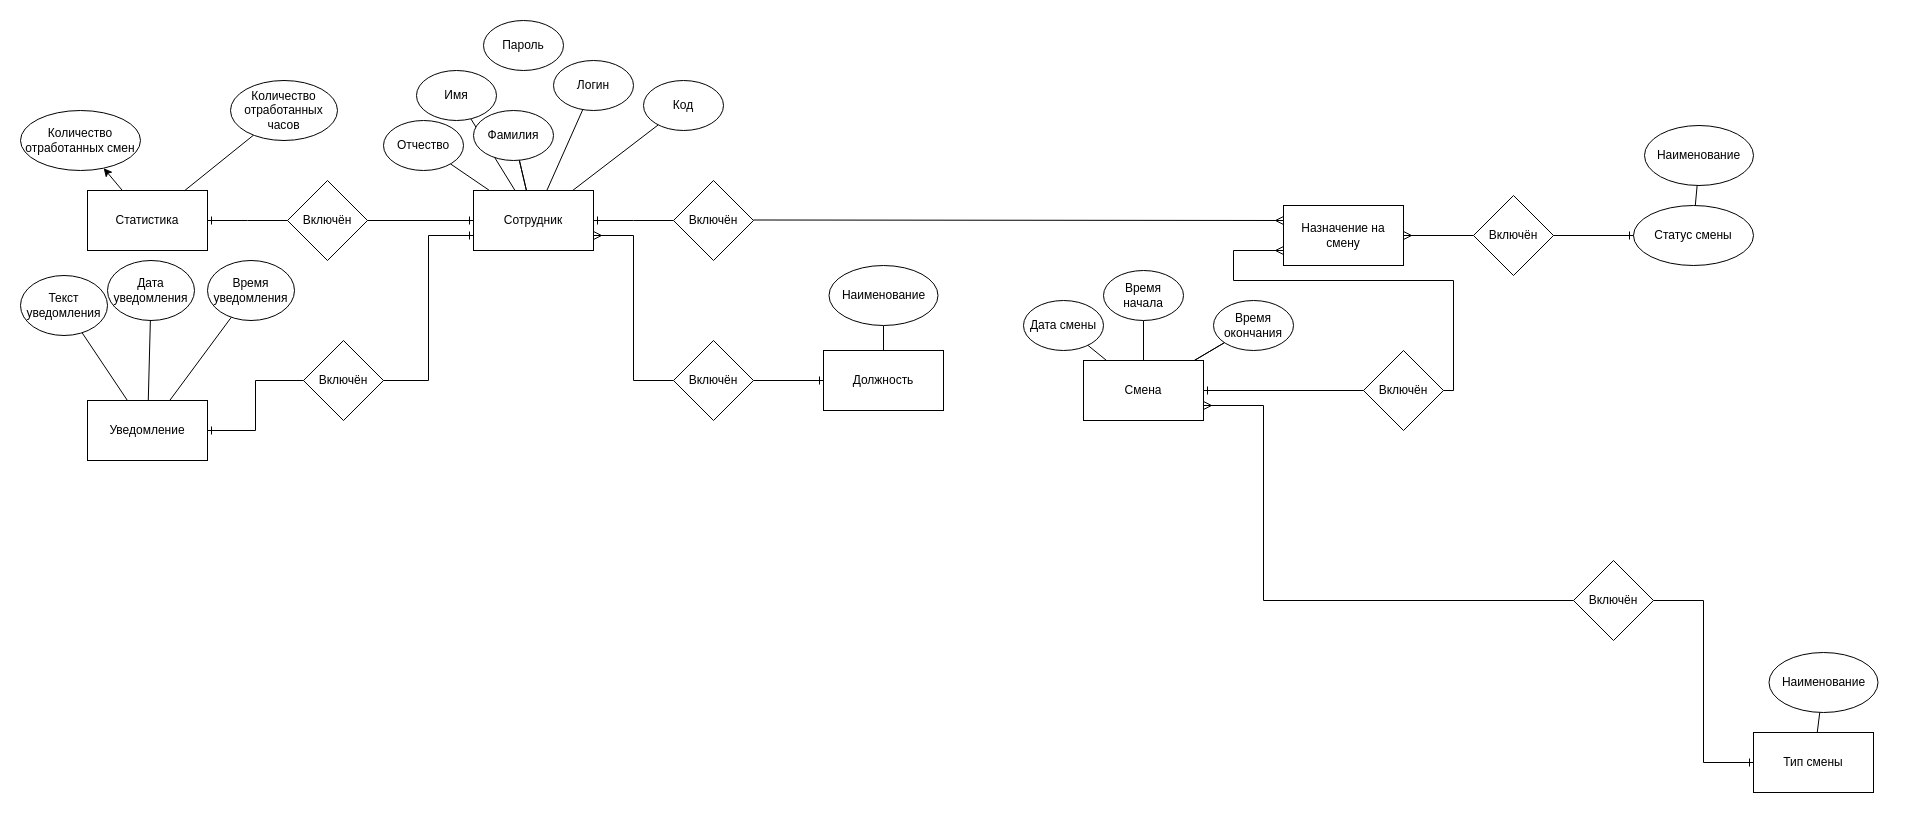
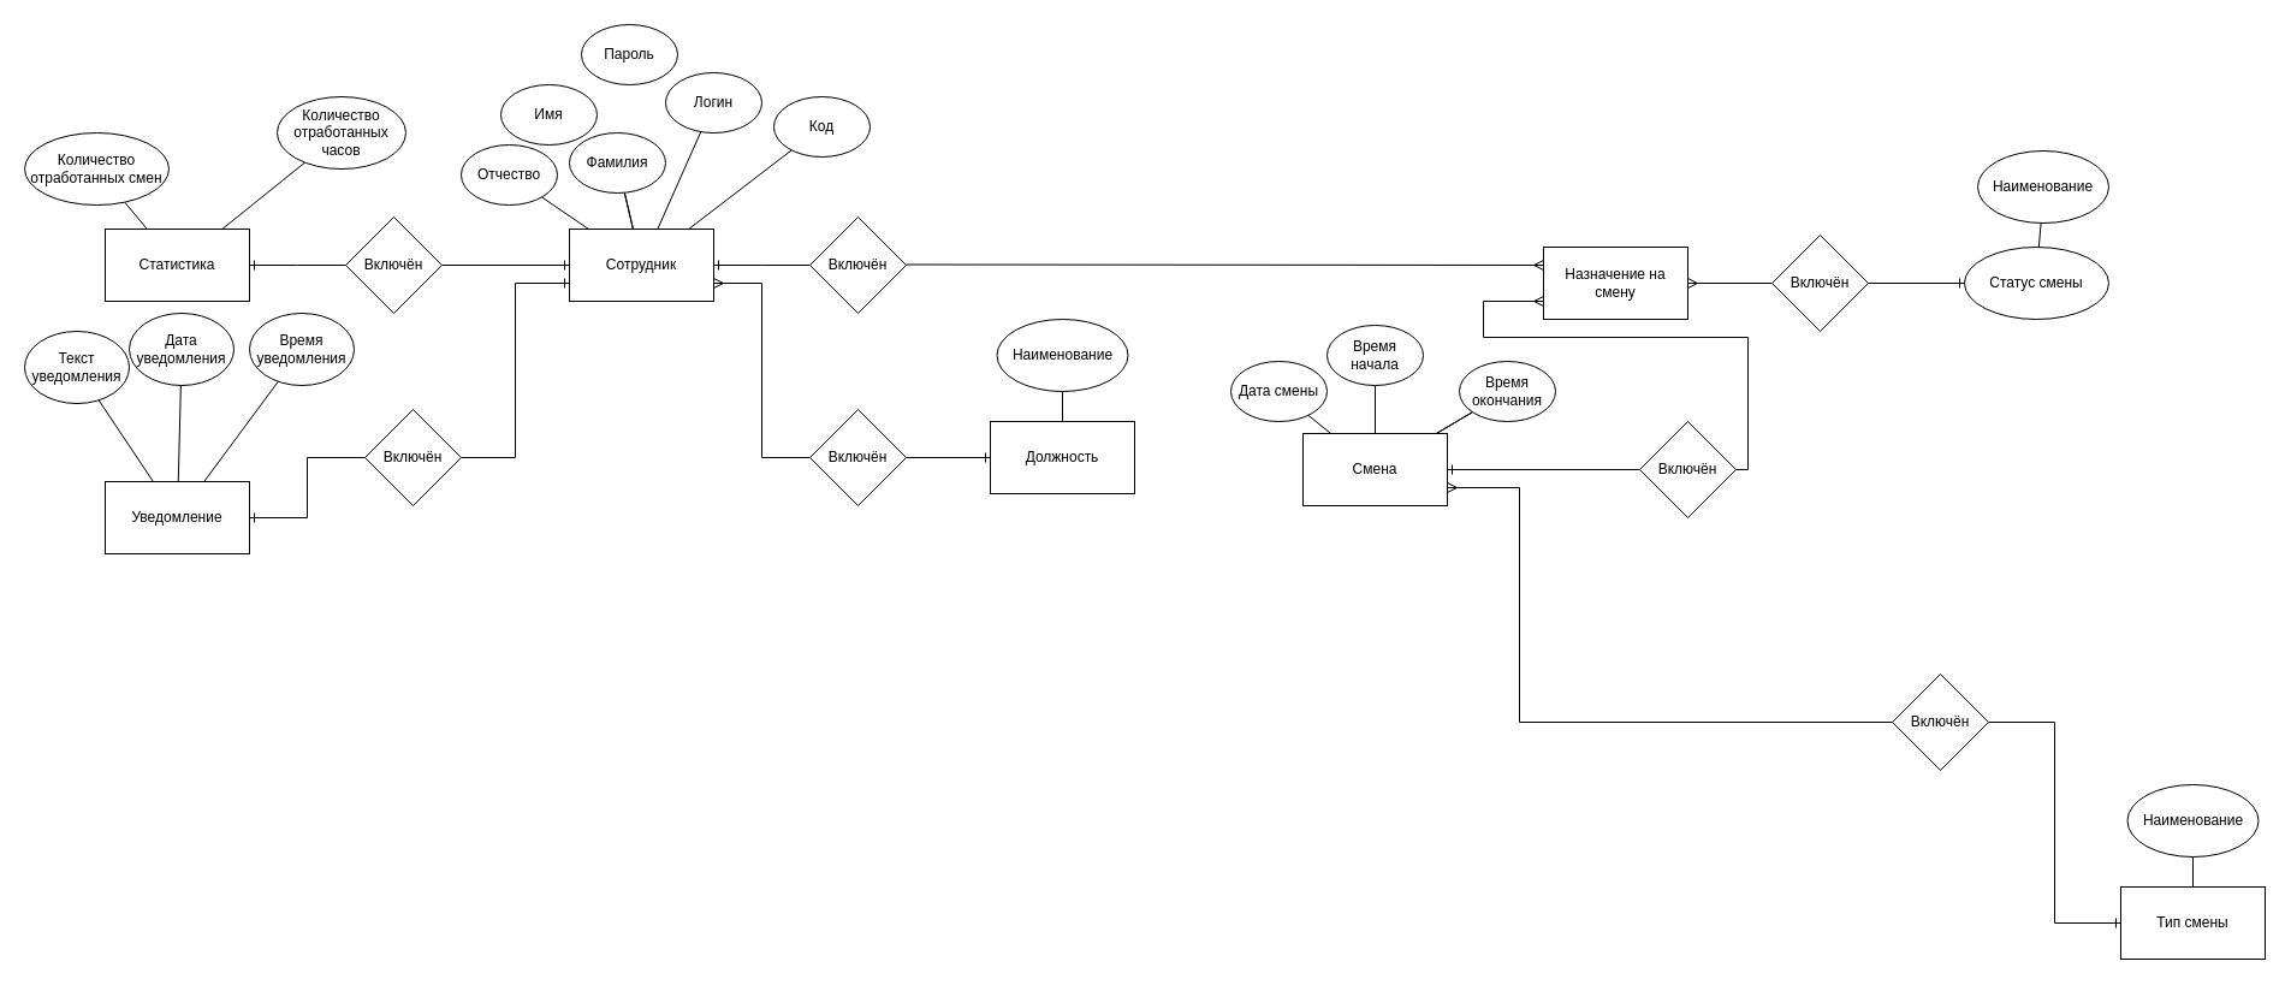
- <mxCell id="6" value="" style="endArrow=none;html=1;rounded=0;" parent="1" source="2" target="7" edge="1"><mxGeometry width="50" height="50" relative="1" as="geometry"><mxPoint x="403" y="160" as="sourcePoint" /><mxPoint x="436" y="120" as="targetPoint" /></mxGeometry></mxCell>
- <mxCell id="30" value="" style="endArrow=classic;html=1;rounded=0;" parent="1" source="27" target="31" edge="1"><mxGeometry width="50" height="50" relative="1" as="geometry"><mxPoint x="100" y="120" as="sourcePoint" /><mxPoint x="133" y="80" as="targetPoint" /></mxGeometry></mxCell>
+ <mxCell id="30" value="" style="endArrow=none;html=1;rounded=0;" parent="1" source="27" target="31" edge="1"><mxGeometry width="50" height="50" relative="1" as="geometry"><mxPoint x="100" y="120" as="sourcePoint" /><mxPoint x="133" y="80" as="targetPoint" /></mxGeometry></mxCell>
- <mxCell id="52" value="Тип смены" style="rounded=0;whiteSpace=wrap;html=1;" parent="1" vertex="1"><mxGeometry x="1753" y="732" width="120" height="60" as="geometry" /></mxCell>
+ <mxCell id="52" value="Тип смены" style="rounded=0;whiteSpace=wrap;html=1;" parent="1" vertex="1"><mxGeometry x="1763" y="737" width="120" height="60" as="geometry" /></mxCell>
